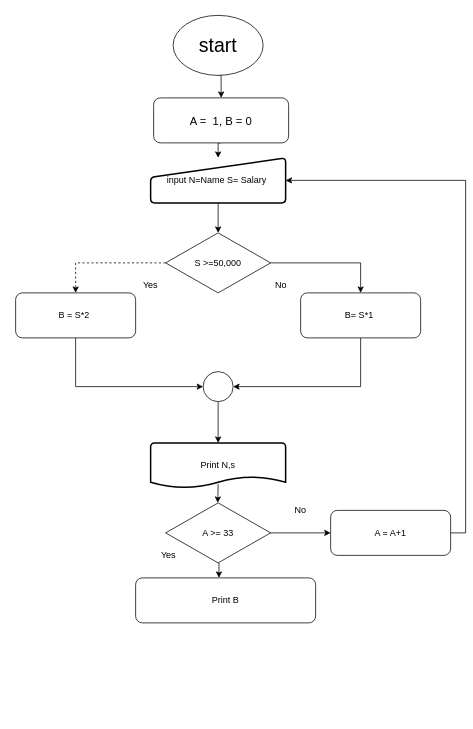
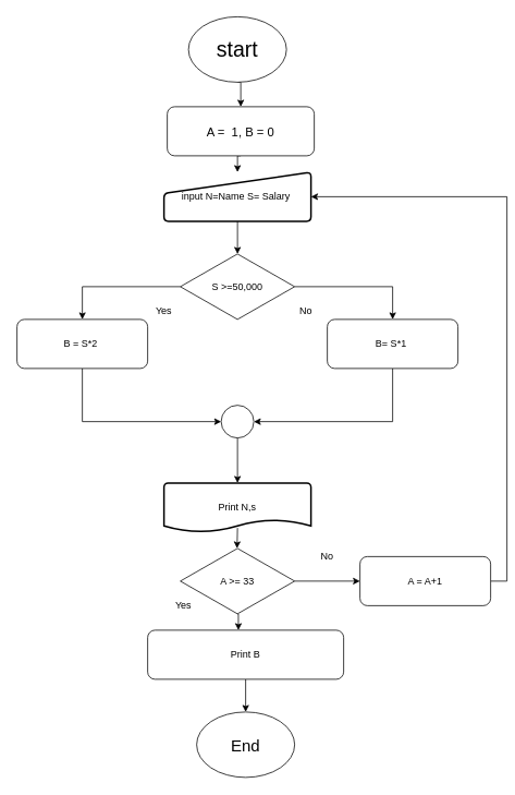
- <mxCell id="8" style="edgeStyle=orthogonalEdgeStyle;rounded=0;orthogonalLoop=1;jettySize=auto;html=1;exitX=0;exitY=0.5;exitDx=0;exitDy=0;entryX=0.5;entryY=0;entryDx=0;entryDy=0;dashed=1;" edge="1" parent="1" source="10" target="12"><mxGeometry relative="1" as="geometry" /></mxCell>
+ <mxCell id="8" style="edgeStyle=orthogonalEdgeStyle;rounded=0;orthogonalLoop=1;jettySize=auto;html=1;exitX=0;exitY=0.5;exitDx=0;exitDy=0;entryX=0.5;entryY=0;entryDx=0;entryDy=0;" edge="1" parent="1" source="10" target="12"><mxGeometry relative="1" as="geometry" /></mxCell>
+ <mxCell id="24" style="edgeStyle=orthogonalEdgeStyle;rounded=0;orthogonalLoop=1;jettySize=auto;html=1;exitX=0.5;exitY=1;exitDx=0;exitDy=0;entryX=0.5;entryY=0;entryDx=0;entryDy=0;" edge="1" parent="1" source="25" target="15"><mxGeometry relative="1" as="geometry" /></mxCell>
+ <mxCell id="15" value="&lt;font style=&quot;font-size: 20px&quot;&gt;End&lt;/font&gt;" style="ellipse;whiteSpace=wrap;html=1;" vertex="1" parent="1"><mxGeometry x="240" y="870" width="120" height="80" as="geometry" /></mxCell>
